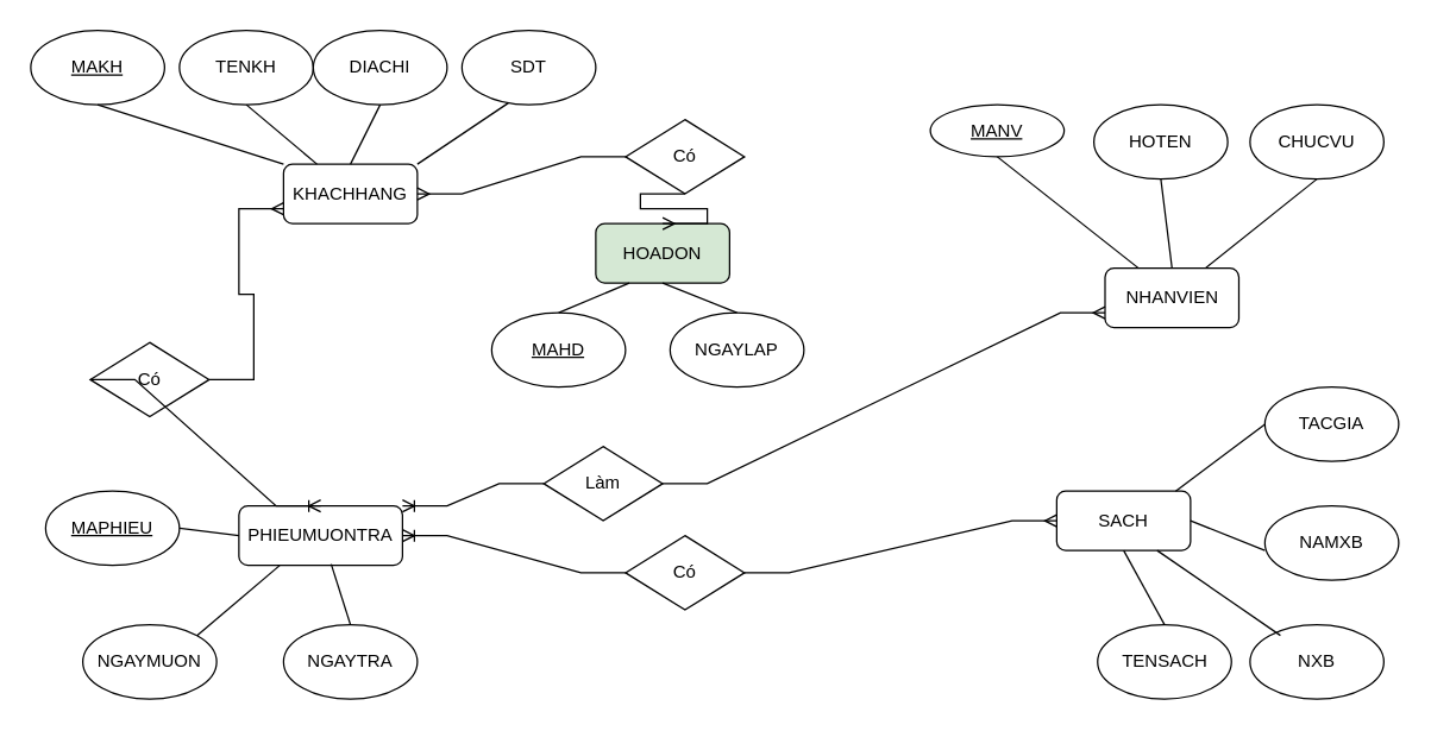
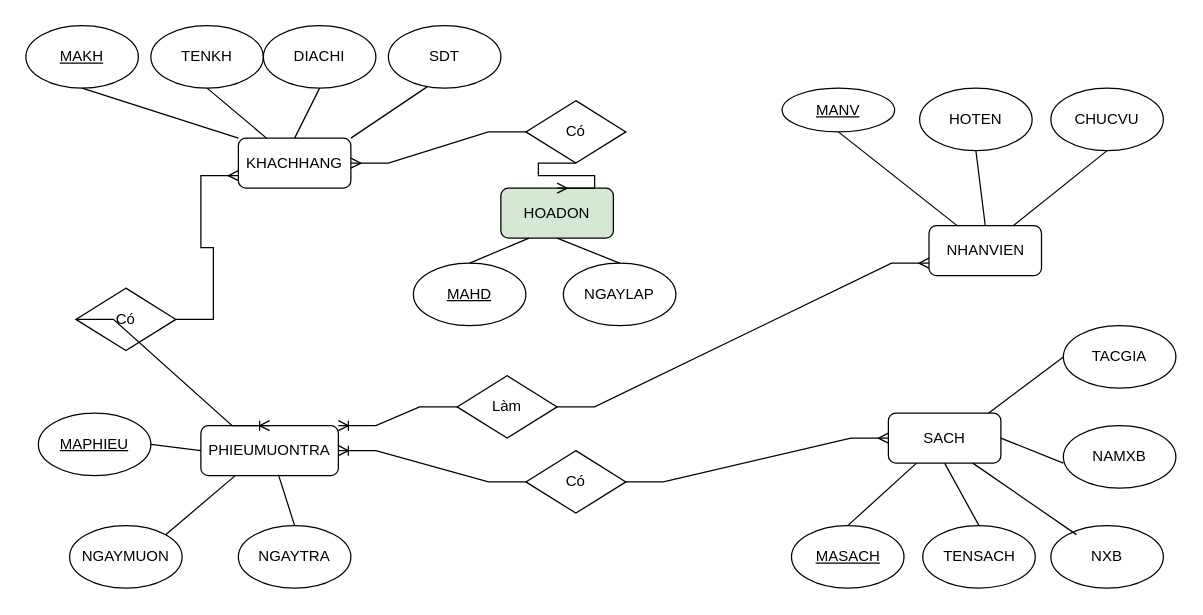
+ <mxCell id="33" value="" style="endArrow=none;html=1;rounded=0;entryX=0.25;entryY=1;entryDx=0;entryDy=0;exitX=0.5;exitY=0;exitDx=0;exitDy=0;" edge="1" parent="1" source="23" target="6"><mxGeometry width="50" height="50" relative="1" as="geometry"><mxPoint x="690" y="430" as="sourcePoint" /><mxPoint x="740" y="380" as="targetPoint" /></mxGeometry></mxCell>
+ <mxCell id="23" value="&lt;u&gt;MASACH&lt;/u&gt;" style="ellipse;whiteSpace=wrap;html=1;" vertex="1" parent="1"><mxGeometry x="632.5" y="420" width="90" height="50" as="geometry" /></mxCell>
